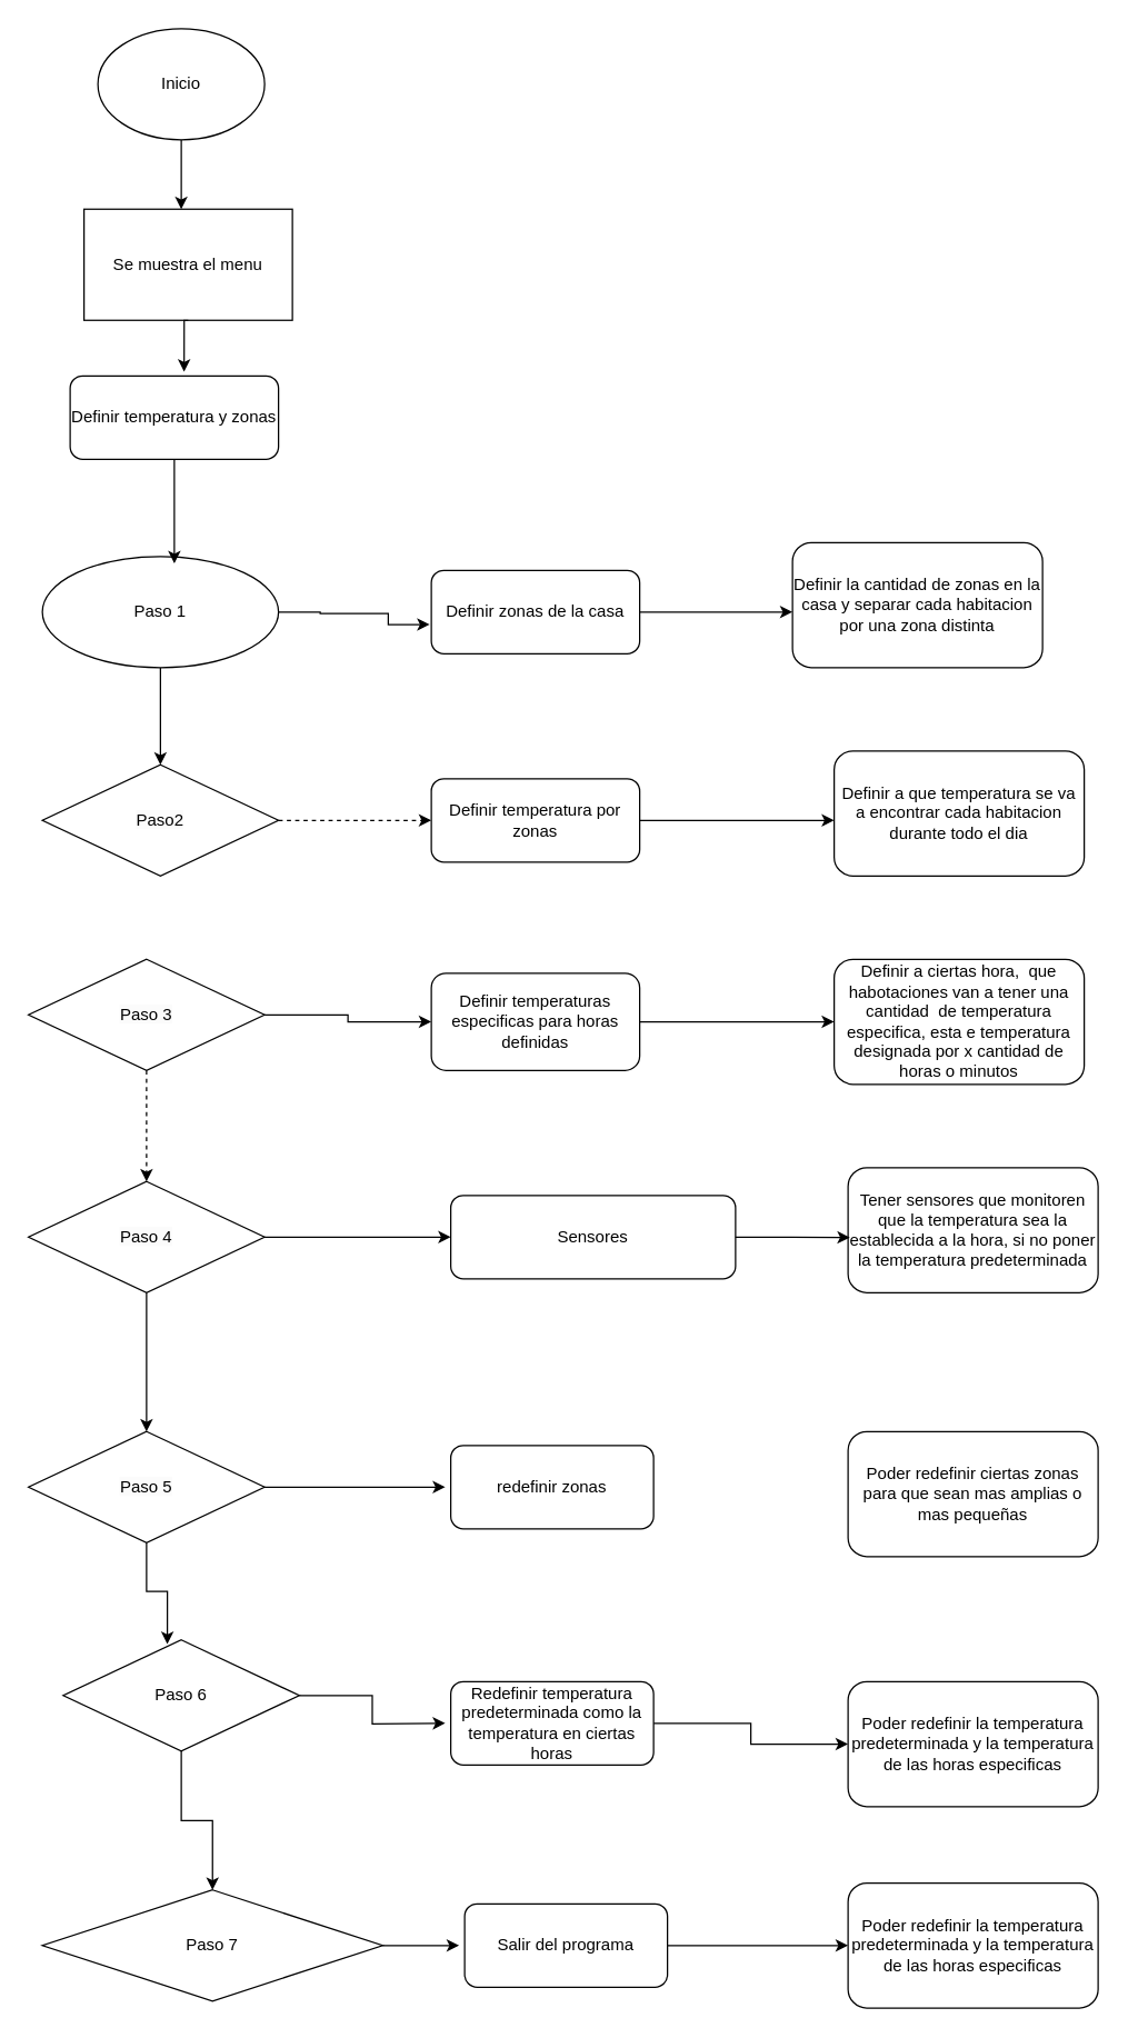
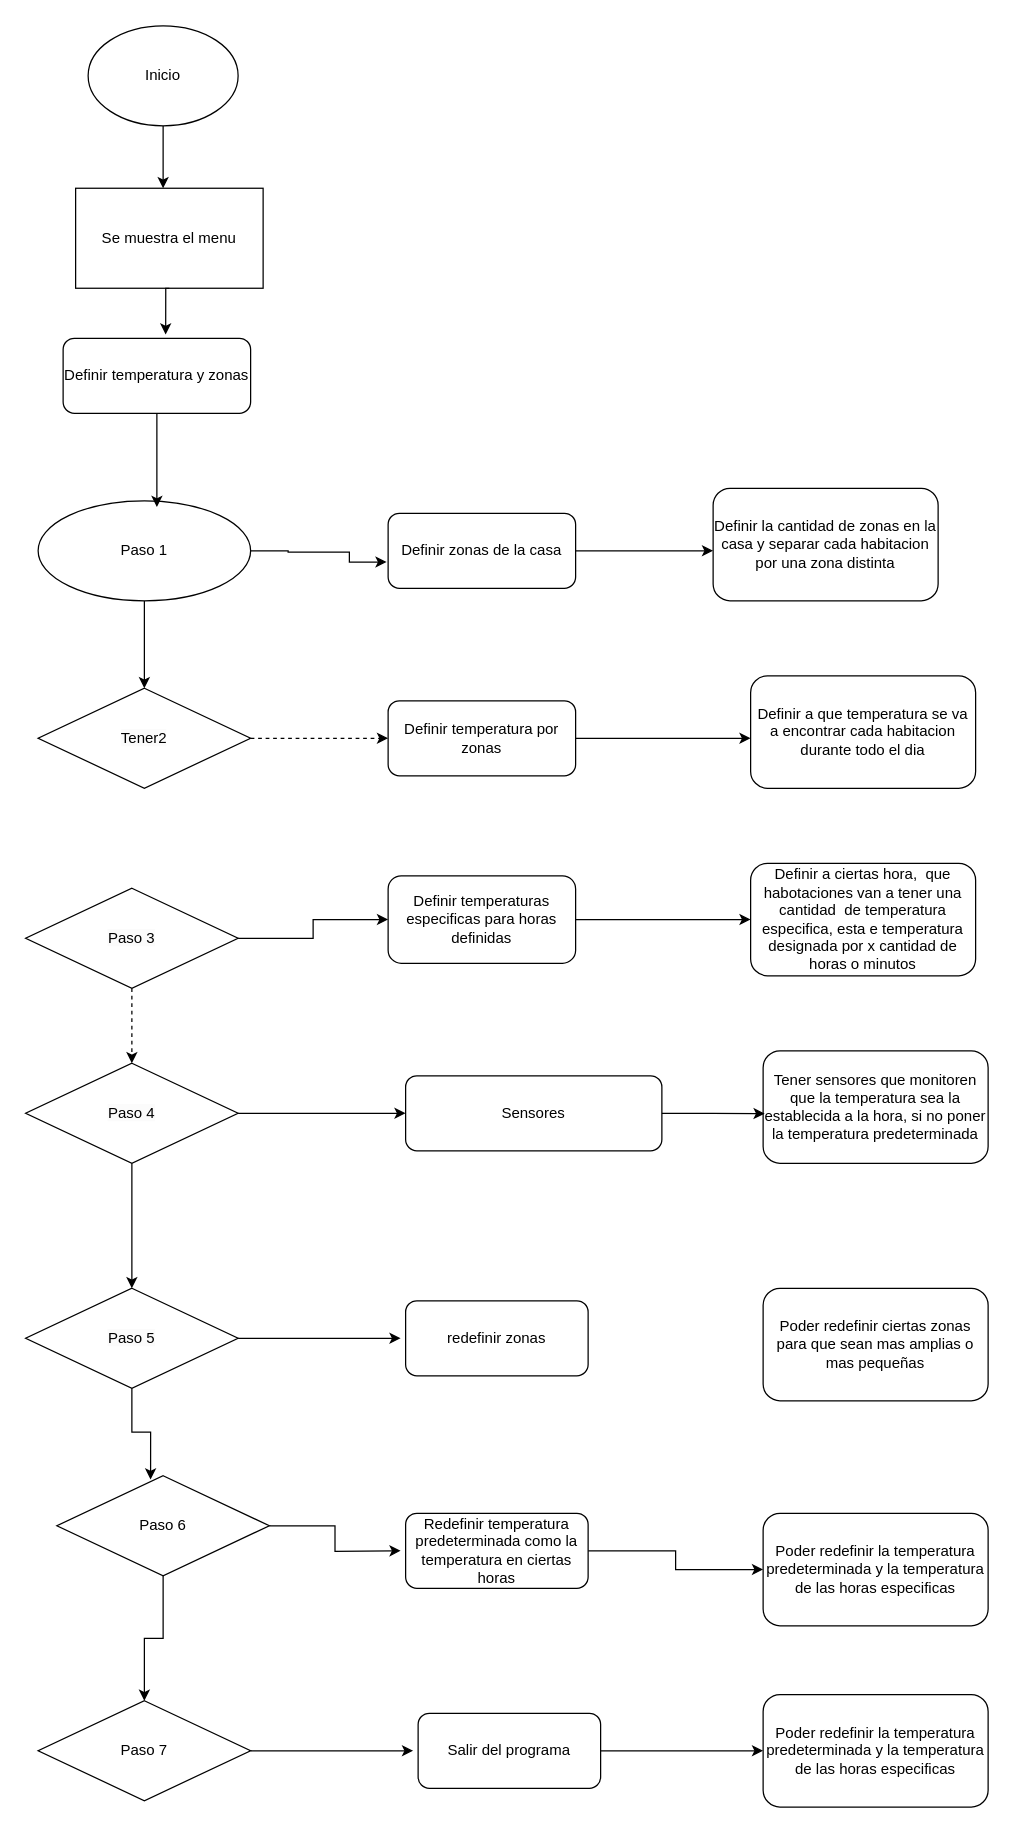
- <mxCell id="10" value="&lt;span style=&quot;color: rgb(0, 0, 0); font-family: Helvetica; font-size: 12px; font-style: normal; font-variant-ligatures: normal; font-variant-caps: normal; font-weight: 400; letter-spacing: normal; orphans: 2; text-align: center; text-indent: 0px; text-transform: none; widows: 2; word-spacing: 0px; -webkit-text-stroke-width: 0px; white-space: normal; background-color: rgb(251, 251, 251); text-decoration-thickness: initial; text-decoration-style: initial; text-decoration-color: initial; display: inline !important; float: none;&quot;&gt;Paso2&lt;/span&gt;" style="rhombus;whiteSpace=wrap;html=1;" parent="1" vertex="1"><mxGeometry x="30" y="550" width="170" height="80" as="geometry" /></mxCell>
+ <mxCell id="10" value="&lt;span style=&quot;color: rgb(0, 0, 0); font-family: Helvetica; font-size: 12px; font-style: normal; font-variant-ligatures: normal; font-variant-caps: normal; font-weight: 400; letter-spacing: normal; orphans: 2; text-align: center; text-indent: 0px; text-transform: none; widows: 2; word-spacing: 0px; -webkit-text-stroke-width: 0px; white-space: normal; background-color: rgb(251, 251, 251); text-decoration-thickness: initial; text-decoration-style: initial; text-decoration-color: initial; display: inline !important; float: none;&quot;&gt;Tener2&lt;/span&gt;" style="rhombus;whiteSpace=wrap;html=1;" parent="1" vertex="1"><mxGeometry x="30" y="550" width="170" height="80" as="geometry" /></mxCell>
- <mxCell id="13" value="&lt;span style=&quot;color: rgb(0, 0, 0); font-family: Helvetica; font-size: 12px; font-style: normal; font-variant-ligatures: normal; font-variant-caps: normal; font-weight: 400; letter-spacing: normal; orphans: 2; text-align: center; text-indent: 0px; text-transform: none; widows: 2; word-spacing: 0px; -webkit-text-stroke-width: 0px; white-space: normal; background-color: rgb(251, 251, 251); text-decoration-thickness: initial; text-decoration-style: initial; text-decoration-color: initial; display: inline !important; float: none;&quot;&gt;Paso 3&lt;/span&gt;" style="rhombus;whiteSpace=wrap;html=1;" parent="1" vertex="1"><mxGeometry x="20" y="690" width="170" height="80" as="geometry" /></mxCell>
+ <mxCell id="13" value="&lt;span style=&quot;color: rgb(0, 0, 0); font-family: Helvetica; font-size: 12px; font-style: normal; font-variant-ligatures: normal; font-variant-caps: normal; font-weight: 400; letter-spacing: normal; orphans: 2; text-align: center; text-indent: 0px; text-transform: none; widows: 2; word-spacing: 0px; -webkit-text-stroke-width: 0px; white-space: normal; background-color: rgb(251, 251, 251); text-decoration-thickness: initial; text-decoration-style: initial; text-decoration-color: initial; display: inline !important; float: none;&quot;&gt;Paso 3&lt;/span&gt;" style="rhombus;whiteSpace=wrap;html=1;" parent="1" vertex="1"><mxGeometry x="20" y="710" width="170" height="80" as="geometry" /></mxCell>
- <mxCell id="43" value="Paso 7" style="rhombus;whiteSpace=wrap;html=1;" vertex="1" parent="1"><mxGeometry x="30" y="1360" width="245" height="80" as="geometry" /></mxCell>
+ <mxCell id="43" value="Paso 7" style="rhombus;whiteSpace=wrap;html=1;" vertex="1" parent="1"><mxGeometry x="30" y="1360" width="170" height="80" as="geometry" /></mxCell>
